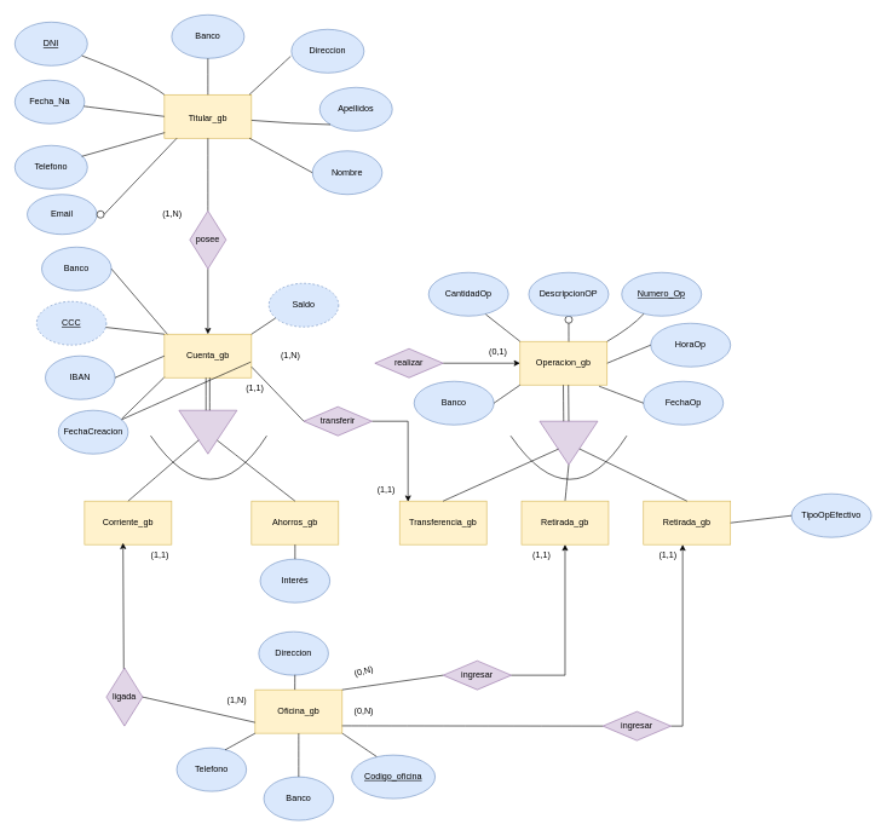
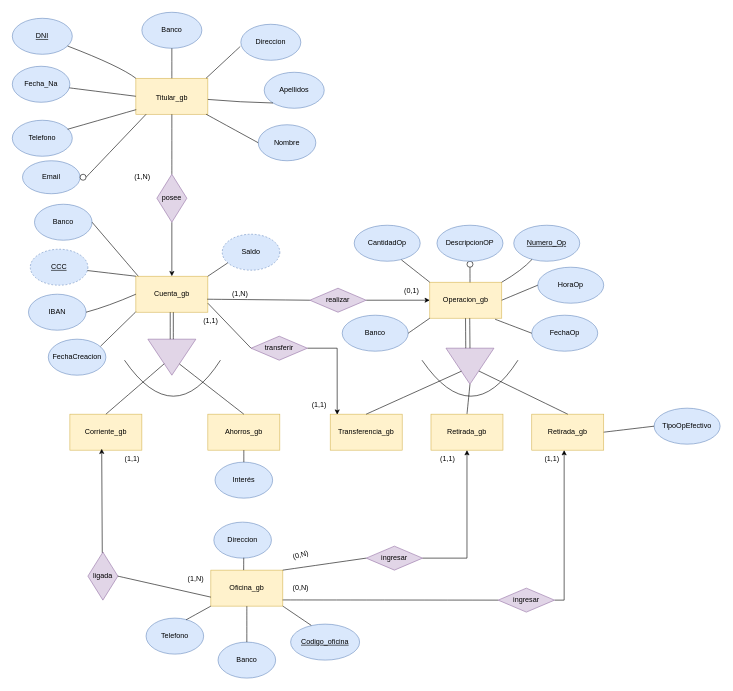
- <mxCell id="86" value="IBAN" style="ellipse;whiteSpace=wrap;html=1;fillColor=#dae8fc;strokeColor=#6c8ebf;" vertex="1" parent="1"><mxGeometry x="62" y="490" width="96" height="60" as="geometry" /></mxCell>
+ <mxCell id="86" value="IBAN" style="ellipse;whiteSpace=wrap;html=1;fillColor=#dae8fc;strokeColor=#6c8ebf;" vertex="1" parent="1"><mxGeometry x="47" y="490" width="96" height="60" as="geometry" /></mxCell>
- <mxCell id="30" value="" style="endArrow=none;html=1;rounded=0;fontSize=12;curved=1;startSize=8;endSize=8;exitX=0.992;exitY=0.639;exitDx=0;exitDy=0;exitPerimeter=0;" edge="1" parent="1" source="15" target="16"><mxGeometry width="50" height="50" relative="1" as="geometry"><mxPoint x="356" y="500" as="sourcePoint" /><mxPoint x="416" y="440" as="targetPoint" /></mxGeometry></mxCell>
+ <mxCell id="30" value="" style="endArrow=none;html=1;rounded=0;fontSize=12;curved=1;startSize=8;endSize=8;entryX=0;entryY=0.5;entryDx=0;entryDy=0;exitX=0.992;exitY=0.639;exitDx=0;exitDy=0;exitPerimeter=0;" edge="1" parent="1" source="15" target="29"><mxGeometry width="50" height="50" relative="1" as="geometry"><mxPoint x="356" y="500" as="sourcePoint" /><mxPoint x="416" y="440" as="targetPoint" /></mxGeometry></mxCell>
